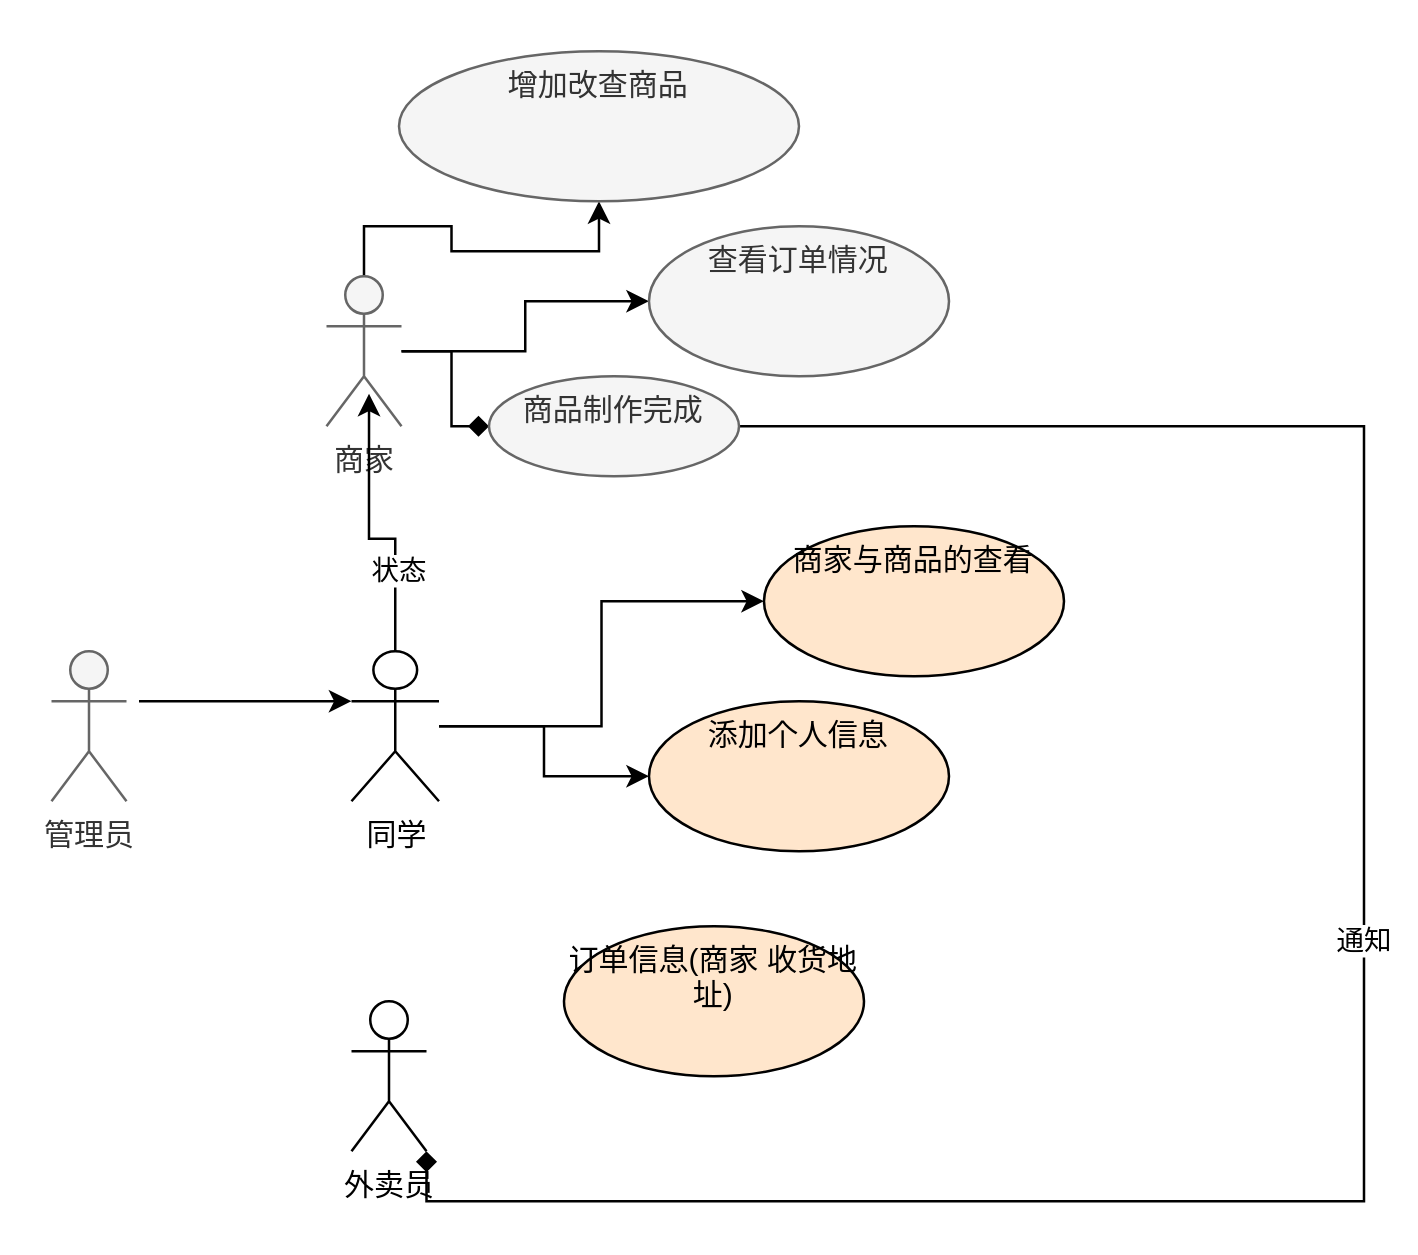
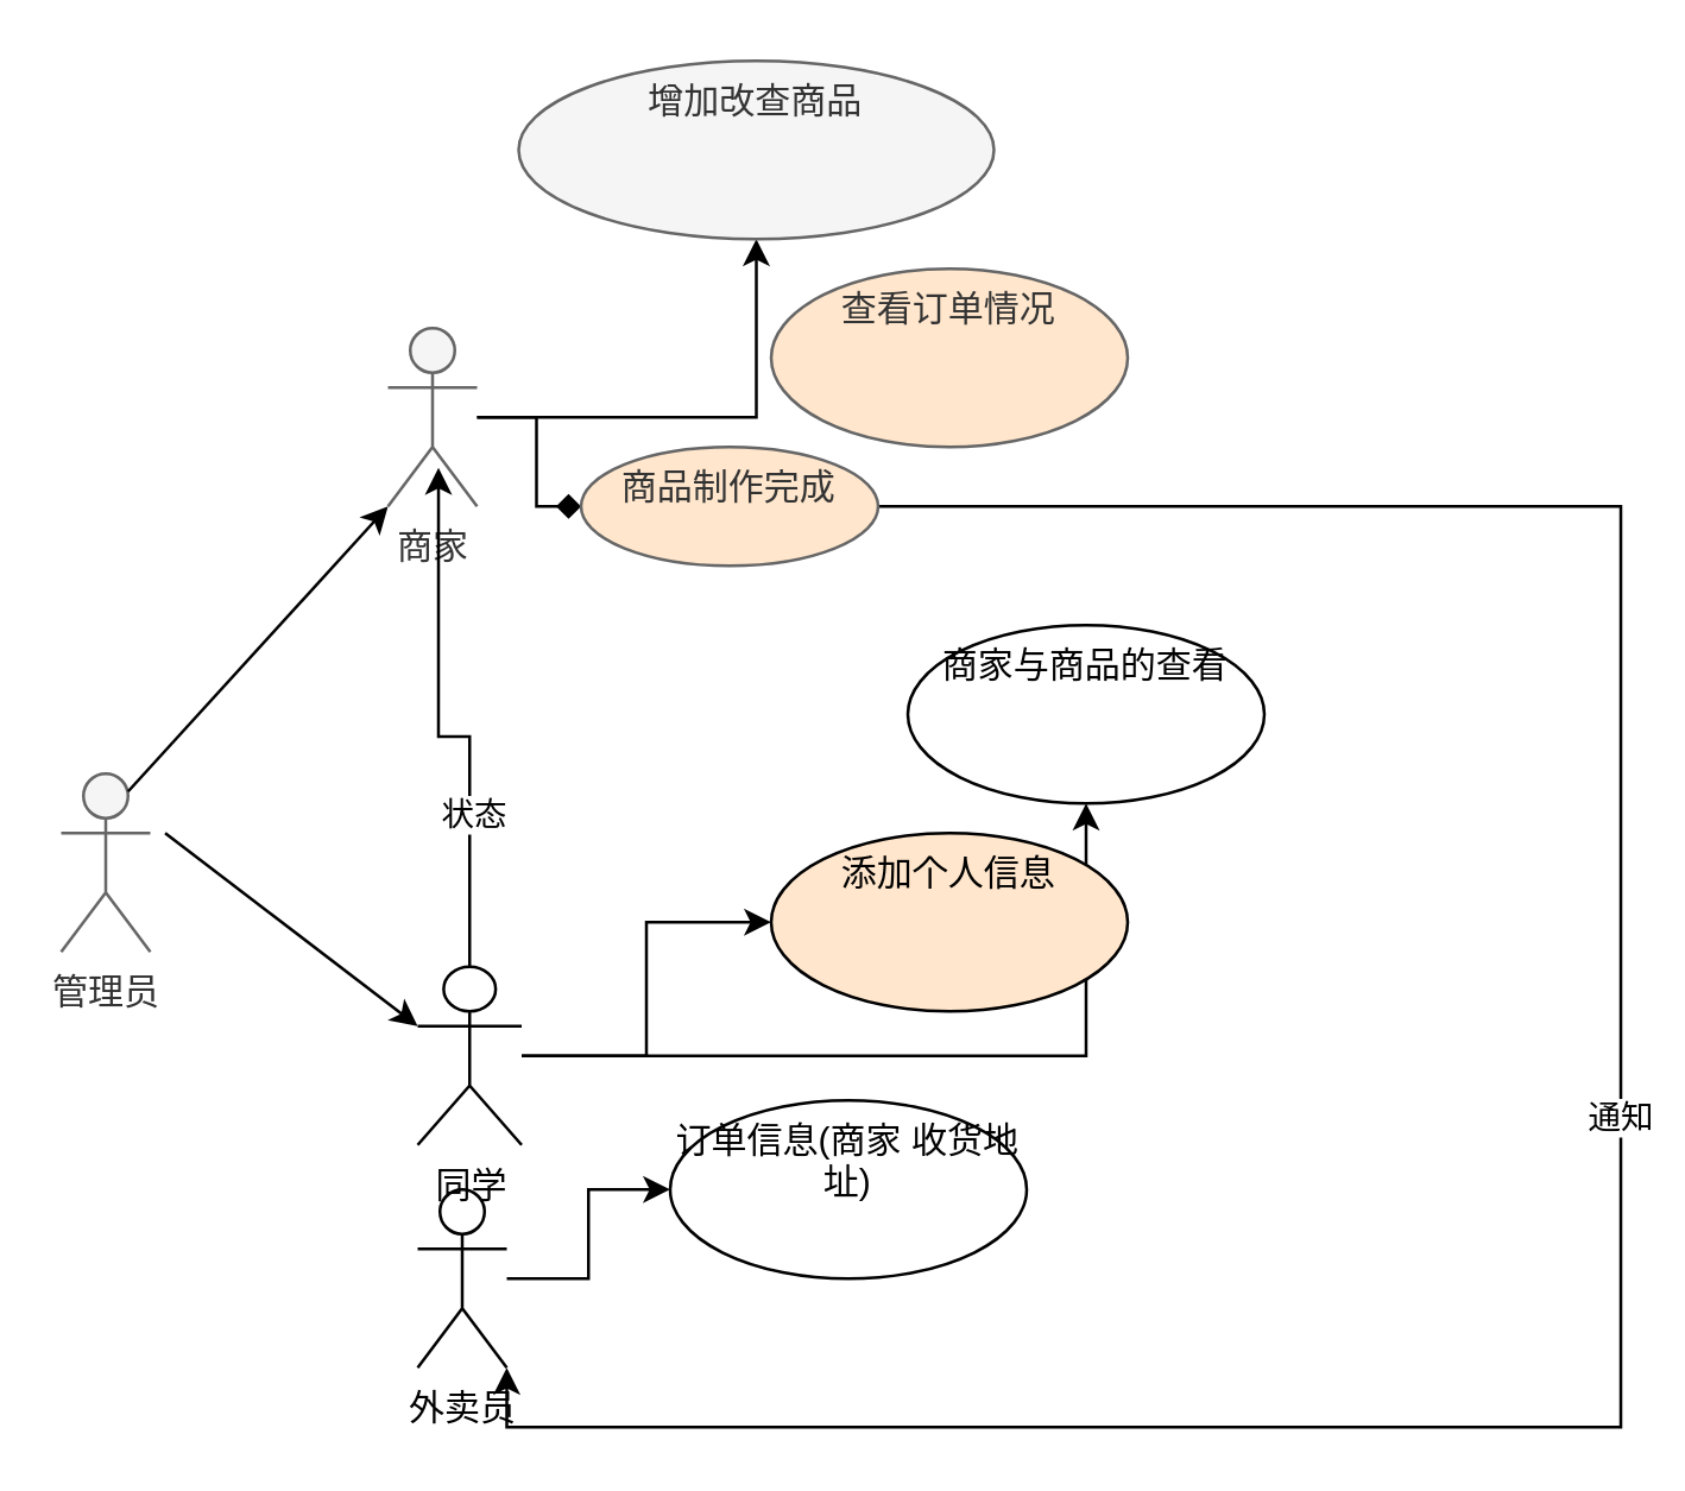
- <mxCell id="16" value="增加改查商品" style="ellipse;whiteSpace=wrap;html=1;verticalAlign=top;fillColor=#f5f5f5;strokeColor=#666666;fontColor=#333333;" vertex="1" parent="1"><mxGeometry x="159" y="20" width="160" height="60" as="geometry" /></mxCell>
+ <mxCell id="16" value="增加改查商品" style="ellipse;whiteSpace=wrap;html=1;verticalAlign=top;fillColor=#f5f5f5;strokeColor=#666666;fontColor=#333333;" vertex="1" parent="1"><mxGeometry x="174" y="20" width="160" height="60" as="geometry" /></mxCell>
- <mxCell id="4" value="" style="edgeStyle=orthogonalEdgeStyle;rounded=0;orthogonalLoop=1;jettySize=auto;html=1;" edge="1" parent="1" source="6" target="17"><mxGeometry relative="1" as="geometry" /></mxCell>
- <mxCell id="17" value="查看订单情况" style="ellipse;whiteSpace=wrap;html=1;verticalAlign=top;fillColor=#f5f5f5;strokeColor=#666666;fontColor=#333333;" vertex="1" parent="1"><mxGeometry x="259" y="90" width="120" height="60" as="geometry" /></mxCell>
+ <mxCell id="17" value="查看订单情况" style="ellipse;whiteSpace=wrap;html=1;verticalAlign=top;fillColor=#ffe6cc;strokeColor=#666666;fontColor=#333333;" vertex="1" parent="1"><mxGeometry x="259" y="90" width="120" height="60" as="geometry" /></mxCell>
- <mxCell id="23" value="商品制作完成" style="ellipse;whiteSpace=wrap;html=1;verticalAlign=top;fillColor=#f5f5f5;strokeColor=#666666;fontColor=#333333;" vertex="1" parent="1"><mxGeometry x="195" y="150" width="100" height="40" as="geometry" /></mxCell>
+ <mxCell id="23" value="商品制作完成" style="ellipse;whiteSpace=wrap;html=1;verticalAlign=top;fillColor=#ffe6cc;strokeColor=#666666;fontColor=#333333;" vertex="1" parent="1"><mxGeometry x="195" y="150" width="100" height="40" as="geometry" /></mxCell>
+ <mxCell id="14" value="" style="endArrow=classic;html=1;rounded=0;exitX=0.75;exitY=0.1;exitDx=0;exitDy=0;exitPerimeter=0;entryX=0;entryY=1;entryDx=0;entryDy=0;entryPerimeter=0;" edge="1" parent="1" source="2" target="6"><mxGeometry width="50" height="50" relative="1" as="geometry"><mxPoint x="295" y="370" as="sourcePoint" /><mxPoint x="345" y="320" as="targetPoint" /></mxGeometry></mxCell>
- <mxCell id="18" value="商家与商品的查看" style="ellipse;whiteSpace=wrap;html=1;verticalAlign=top;fillColor=#ffe6cc;" vertex="1" parent="1"><mxGeometry x="305" y="210" width="120" height="60" as="geometry" /></mxCell>
+ <mxCell id="18" value="商家与商品的查看" style="ellipse;whiteSpace=wrap;html=1;verticalAlign=top;" vertex="1" parent="1"><mxGeometry x="305" y="210" width="120" height="60" as="geometry" /></mxCell>
- <mxCell id="13" value="同学" style="shape=umlActor;verticalLabelPosition=bottom;verticalAlign=top;html=1;" vertex="1" parent="1"><mxGeometry x="140" y="260" width="35" height="60" as="geometry" /></mxCell>
+ <mxCell id="13" value="同学" style="shape=umlActor;verticalLabelPosition=bottom;verticalAlign=top;html=1;" vertex="1" parent="1"><mxGeometry x="140" y="325" width="35" height="60" as="geometry" /></mxCell>
- <mxCell id="20" value="订单信息(商家 收货地址)" style="ellipse;whiteSpace=wrap;html=1;verticalAlign=top;fillColor=#ffe6cc;" vertex="1" parent="1"><mxGeometry x="225" y="370" width="120" height="60" as="geometry" /></mxCell>
+ <mxCell id="20" value="订单信息(商家 收货地址)" style="ellipse;whiteSpace=wrap;html=1;verticalAlign=top;" vertex="1" parent="1"><mxGeometry x="225" y="370" width="120" height="60" as="geometry" /></mxCell>
+ <mxCell id="7" value="" style="edgeStyle=orthogonalEdgeStyle;rounded=0;orthogonalLoop=1;jettySize=auto;html=1;" edge="1" parent="1" source="8" target="20"><mxGeometry relative="1" as="geometry" /></mxCell>
- <mxCell id="21" value="" style="edgeStyle=orthogonalEdgeStyle;rounded=0;orthogonalLoop=1;jettySize=auto;html=1;entryX=1;entryY=1;entryDx=0;entryDy=0;entryPerimeter=0;endArrow=diamond;" edge="1" parent="1" source="23" target="8"><mxGeometry relative="1" as="geometry"><Array as="points"><mxPoint x="545" y="170" /><mxPoint x="545" y="480" /><mxPoint x="170" y="480" /></Array></mxGeometry></mxCell>
+ <mxCell id="21" value="" style="edgeStyle=orthogonalEdgeStyle;rounded=0;orthogonalLoop=1;jettySize=auto;html=1;entryX=1;entryY=1;entryDx=0;entryDy=0;entryPerimeter=0;" edge="1" parent="1" source="23" target="8"><mxGeometry relative="1" as="geometry"><Array as="points"><mxPoint x="545" y="170" /><mxPoint x="545" y="480" /><mxPoint x="170" y="480" /></Array></mxGeometry></mxCell>
